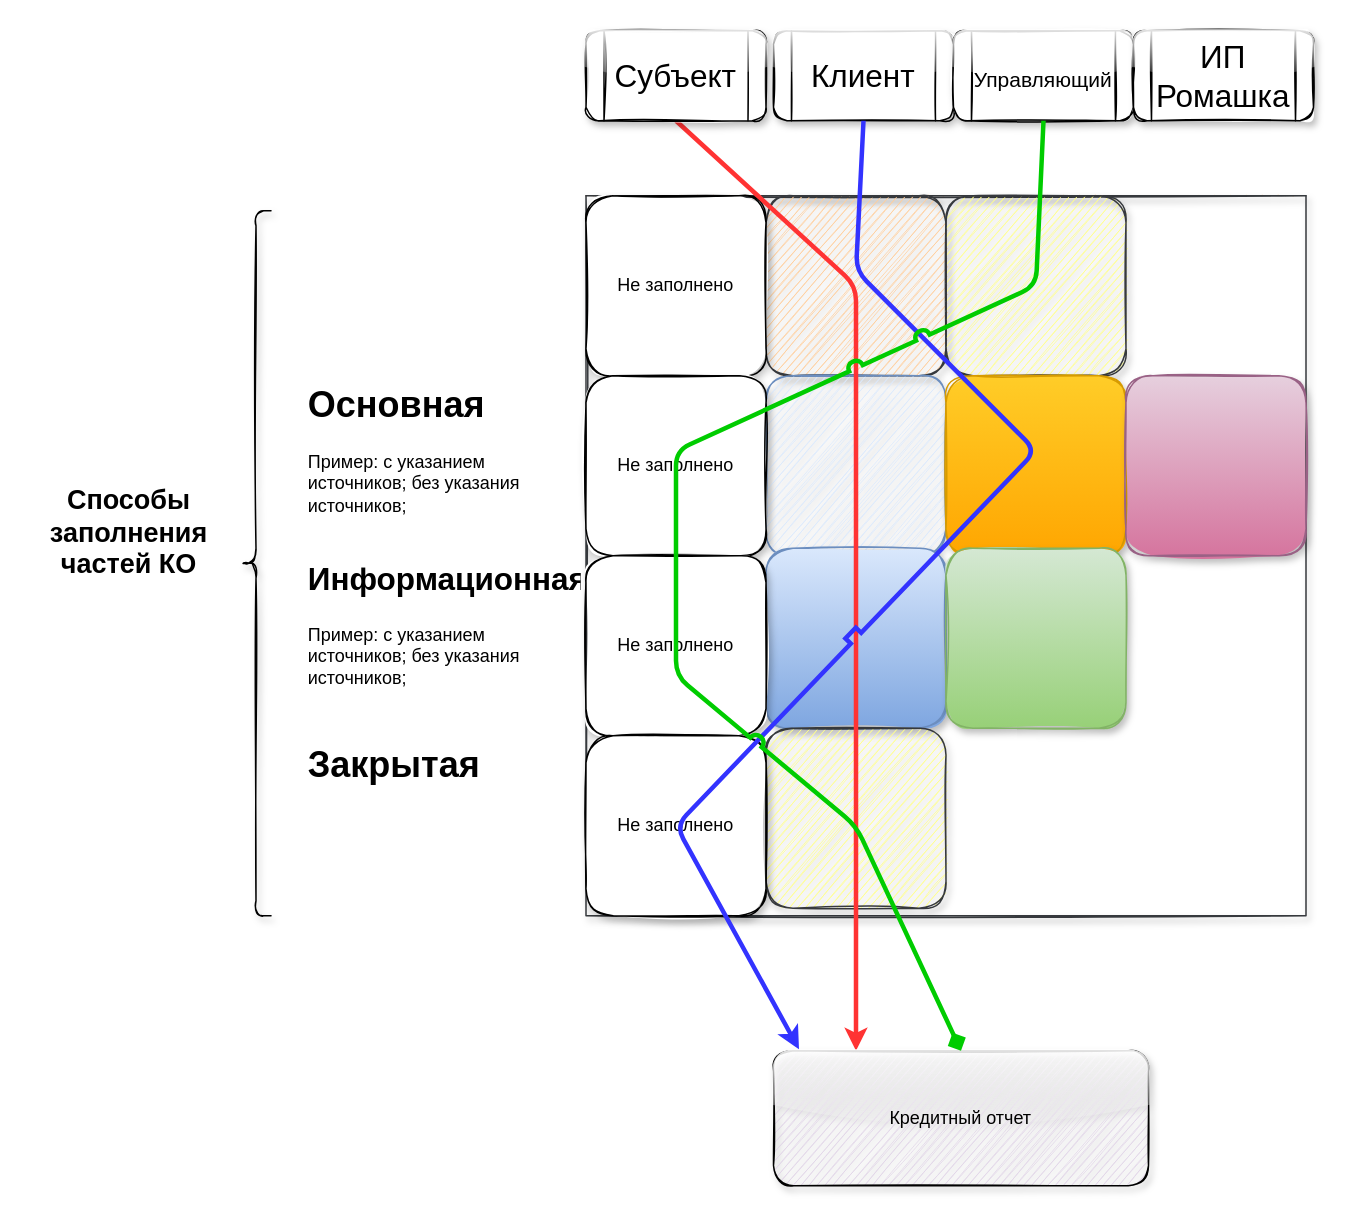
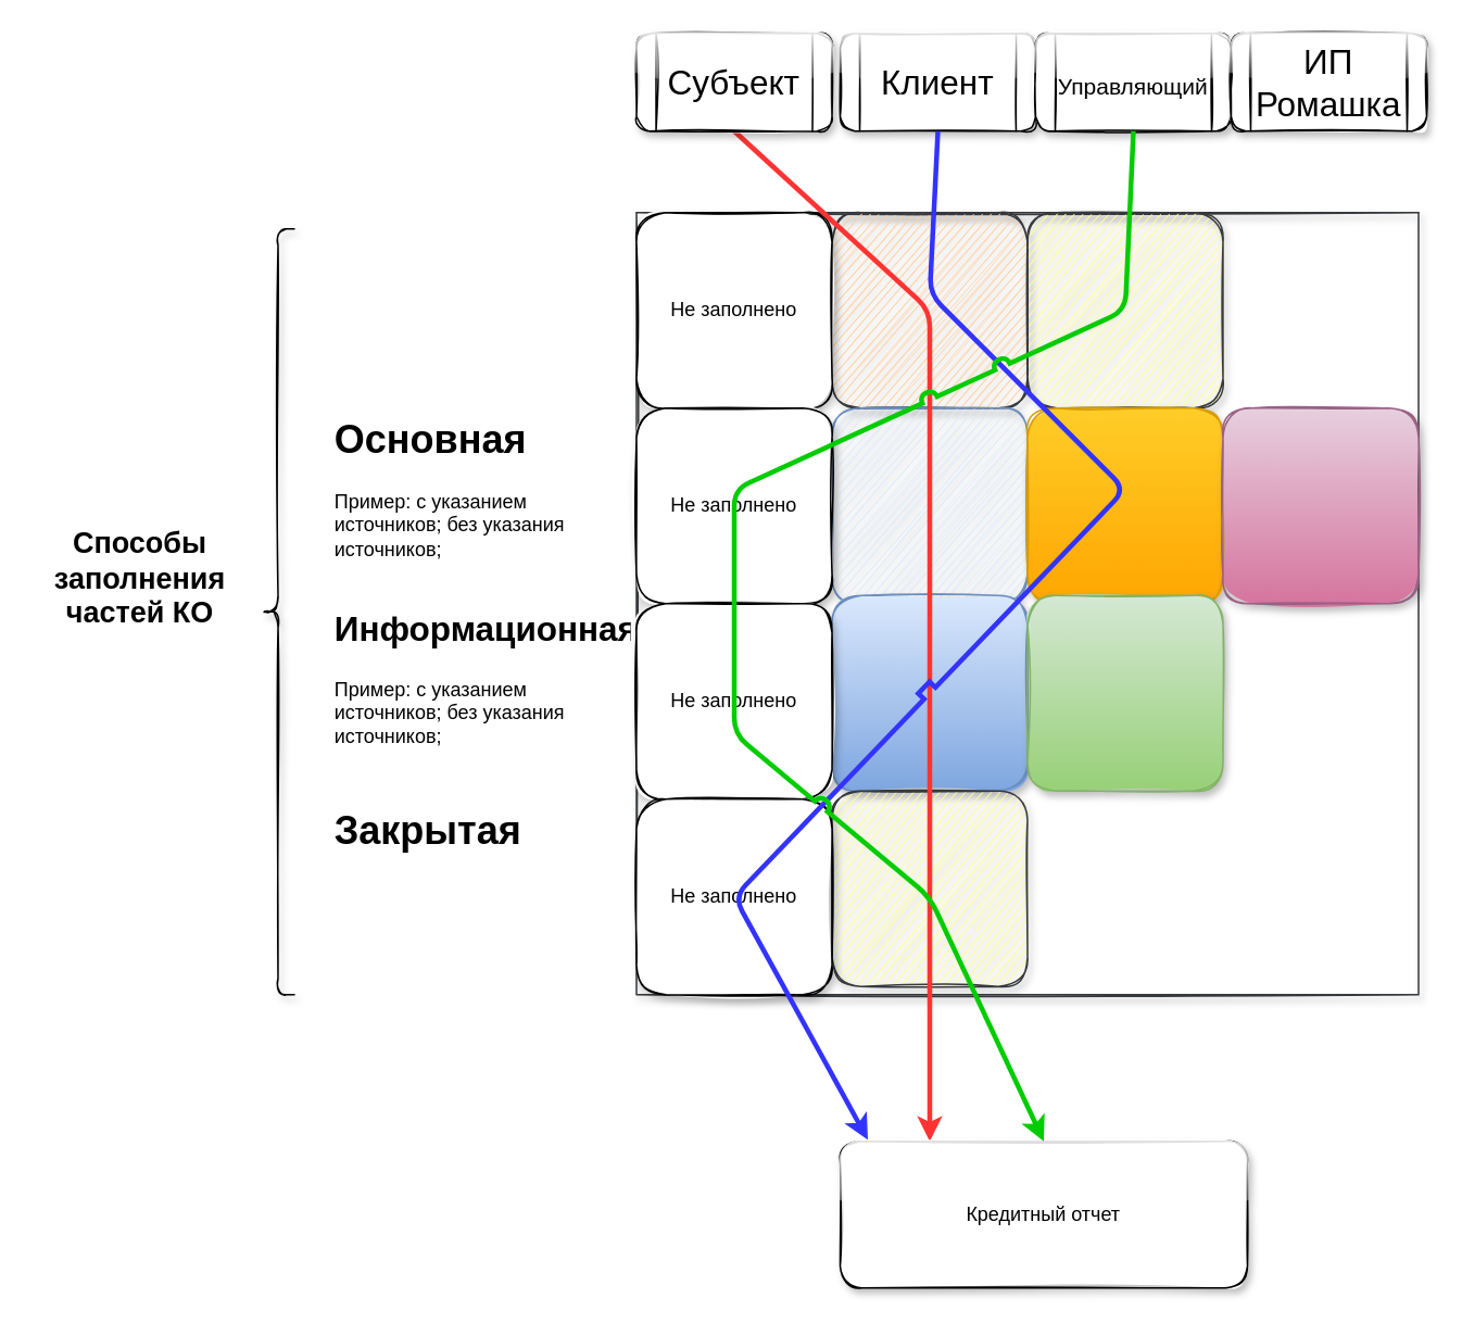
- <mxCell id="25" value="" style="endArrow=diamond;html=1;rounded=1;fontSize=21;strokeColor=#00CC00;strokeWidth=3;jumpStyle=arc;exitX=0.5;exitY=1;exitDx=0;exitDy=0;entryX=0.5;entryY=0;entryDx=0;entryDy=0;" parent="1" source="22" target="16" edge="1"><mxGeometry width="50" height="50" relative="1" as="geometry"><mxPoint x="1030" y="290" as="sourcePoint" /><mxPoint x="1080" y="240" as="targetPoint" /><Array as="points"><mxPoint x="690" y="190" /><mxPoint x="450" y="300" /><mxPoint x="450" y="450" /><mxPoint x="570" y="550" /></Array></mxGeometry></mxCell>
+ <mxCell id="25" value="" style="endArrow=classic;html=1;rounded=1;fontSize=21;strokeColor=#00CC00;strokeWidth=3;jumpStyle=arc;exitX=0.5;exitY=1;exitDx=0;exitDy=0;entryX=0.5;entryY=0;entryDx=0;entryDy=0;" parent="1" source="22" target="16" edge="1"><mxGeometry width="50" height="50" relative="1" as="geometry"><mxPoint x="1030" y="290" as="sourcePoint" /><mxPoint x="1080" y="240" as="targetPoint" /><Array as="points"><mxPoint x="690" y="190" /><mxPoint x="450" y="300" /><mxPoint x="450" y="450" /><mxPoint x="570" y="550" /></Array></mxGeometry></mxCell>
- <mxCell id="16" value="Кредитный отчет" style="rounded=1;whiteSpace=wrap;html=1;shadow=1;glass=1;sketch=1;fillColor=#e1d5e7;" parent="1" vertex="1"><mxGeometry x="515" y="700" width="250" height="90" as="geometry" /></mxCell>
+ <mxCell id="16" value="Кредитный отчет" style="rounded=1;whiteSpace=wrap;html=1;shadow=1;glass=1;sketch=1;" parent="1" vertex="1"><mxGeometry x="515" y="700" width="250" height="90" as="geometry" /></mxCell>
